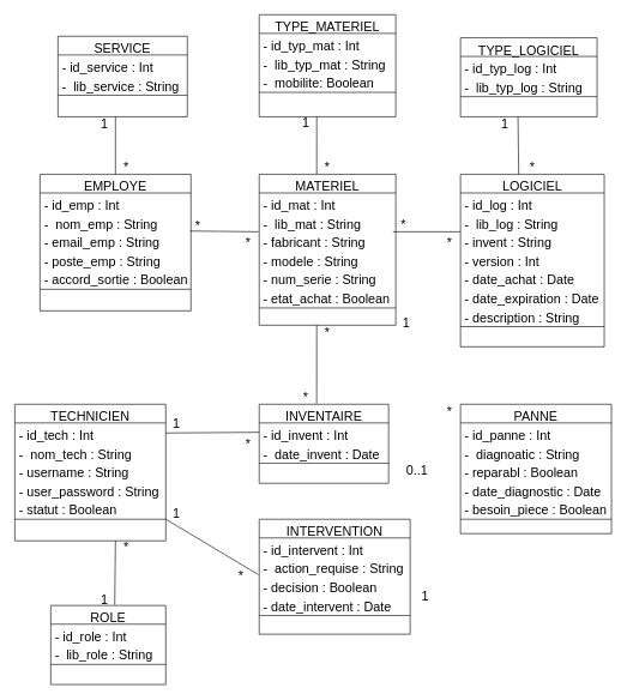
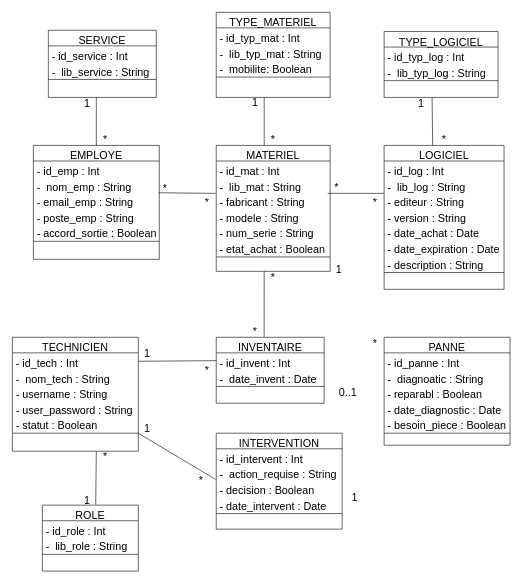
- <mxCell id="13" value="- invent : String" style="text;align=left;verticalAlign=top;spacingLeft=4;spacingRight=4;overflow=hidden;rotatable=0;points=[[0,0.5],[1,0.5]];portConstraint=eastwest;rounded=0;shadow=0;html=0;fontSize=18;" vertex="1" parent="10"><mxGeometry y="78" width="200" height="26" as="geometry" /></mxCell>
+ <mxCell id="13" value="- editeur : String" style="text;align=left;verticalAlign=top;spacingLeft=4;spacingRight=4;overflow=hidden;rotatable=0;points=[[0,0.5],[1,0.5]];portConstraint=eastwest;rounded=0;shadow=0;html=0;fontSize=18;" vertex="1" parent="10"><mxGeometry y="78" width="200" height="26" as="geometry" /></mxCell>
- <mxCell id="14" value="- version : Int" style="text;align=left;verticalAlign=top;spacingLeft=4;spacingRight=4;overflow=hidden;rotatable=0;points=[[0,0.5],[1,0.5]];portConstraint=eastwest;rounded=0;shadow=0;html=0;fontSize=18;" vertex="1" parent="10"><mxGeometry y="104" width="200" height="26" as="geometry" /></mxCell>
+ <mxCell id="14" value="- version : String" style="text;align=left;verticalAlign=top;spacingLeft=4;spacingRight=4;overflow=hidden;rotatable=0;points=[[0,0.5],[1,0.5]];portConstraint=eastwest;rounded=0;shadow=0;html=0;fontSize=18;" vertex="1" parent="10"><mxGeometry y="104" width="200" height="26" as="geometry" /></mxCell>
